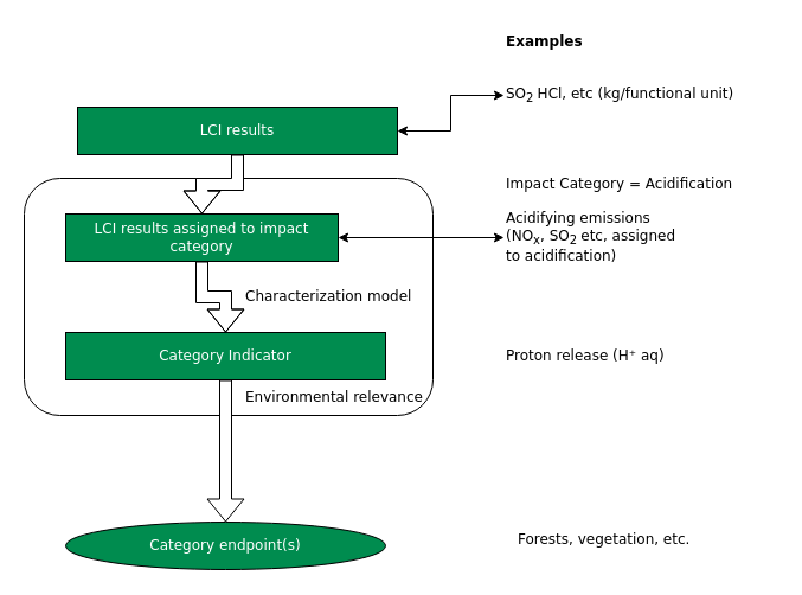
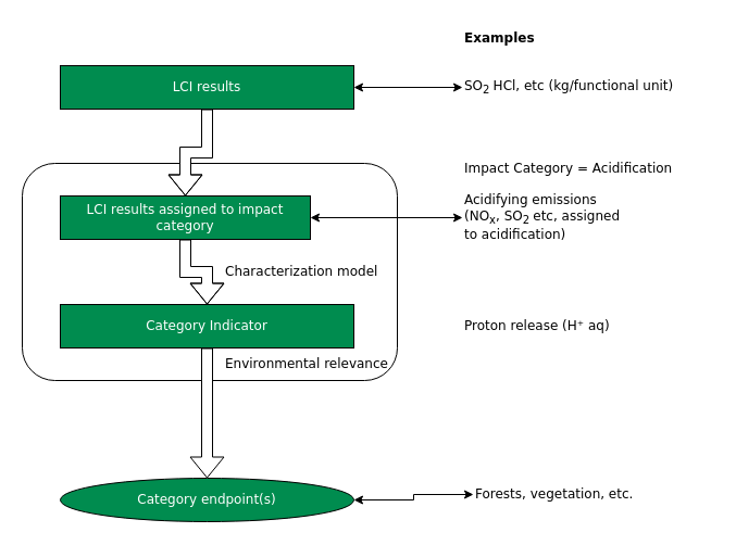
- <mxCell id="4" value="LCI results" style="rounded=0;whiteSpace=wrap;html=1;fillColor=#008C4F;fontColor=#FFFFFF;fontFamily=Dejavu Sans;" vertex="1" parent="1"><mxGeometry x="65" y="90" width="270" height="40" as="geometry" /></mxCell>
+ <mxCell id="4" value="LCI results" style="rounded=0;whiteSpace=wrap;html=1;fillColor=#008C4F;fontColor=#FFFFFF;fontFamily=Dejavu Sans;" vertex="1" parent="1"><mxGeometry x="55" y="60" width="270" height="40" as="geometry" /></mxCell>
+ <mxCell id="9" style="edgeStyle=orthogonalEdgeStyle;rounded=0;orthogonalLoop=1;jettySize=auto;html=1;fontFamily=Dejavu Sans;fontColor=#000000;startArrow=classic;startFill=1;fillColor=default;" edge="1" parent="1" source="10" target="20"><mxGeometry relative="1" as="geometry" /></mxCell>
